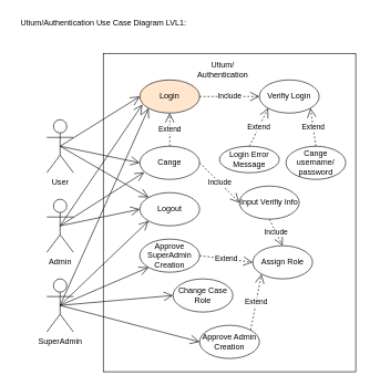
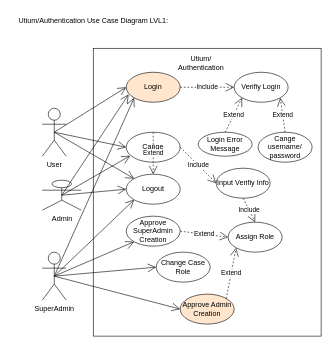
- <mxCell id="11" value="Extend" style="endArrow=open;endSize=12;dashed=1;html=1;rounded=0;entryX=0.5;entryY=1;entryDx=0;entryDy=0;exitX=0.5;exitY=0;exitDx=0;exitDy=0;" edge="1" parent="1" source="8" target="7"><mxGeometry width="160" relative="1" as="geometry"><mxPoint x="310" y="154.5" as="sourcePoint" /><mxPoint x="400" y="155" as="targetPoint" /></mxGeometry></mxCell>
+ <mxCell id="11" value="Extend" style="endArrow=open;endSize=12;dashed=1;html=1;rounded=0;exitX=0.5;exitY=0;exitDx=0;exitDy=0;" edge="1" parent="1" source="8" target="34"><mxGeometry width="160" relative="1" as="geometry"><mxPoint x="310" y="154.5" as="sourcePoint" /><mxPoint x="400" y="155" as="targetPoint" /></mxGeometry></mxCell>
- <mxCell id="5" value="Admin" style="shape=umlActor;verticalLabelPosition=bottom;verticalAlign=top;html=1;outlineConnect=0;" vertex="1" parent="1"><mxGeometry x="70" y="300" width="40" height="80" as="geometry" /></mxCell>
+ <mxCell id="5" value="Admin" style="shape=umlActor;verticalLabelPosition=bottom;verticalAlign=top;html=1;outlineConnect=0;" vertex="1" parent="1"><mxGeometry x="70" y="300" width="65" height="50" as="geometry" /></mxCell>
- <mxCell id="20" value="Approve Admin&lt;div&gt;Creation&lt;/div&gt;" style="ellipse;whiteSpace=wrap;html=1;" vertex="1" parent="1"><mxGeometry x="300" y="490" width="90" height="50" as="geometry" /></mxCell>
+ <mxCell id="20" value="Approve Admin&lt;div&gt;Creation&lt;/div&gt;" style="ellipse;whiteSpace=wrap;html=1;fillColor=#ffe6cc;" vertex="1" parent="1"><mxGeometry x="300" y="490" width="90" height="50" as="geometry" /></mxCell>
